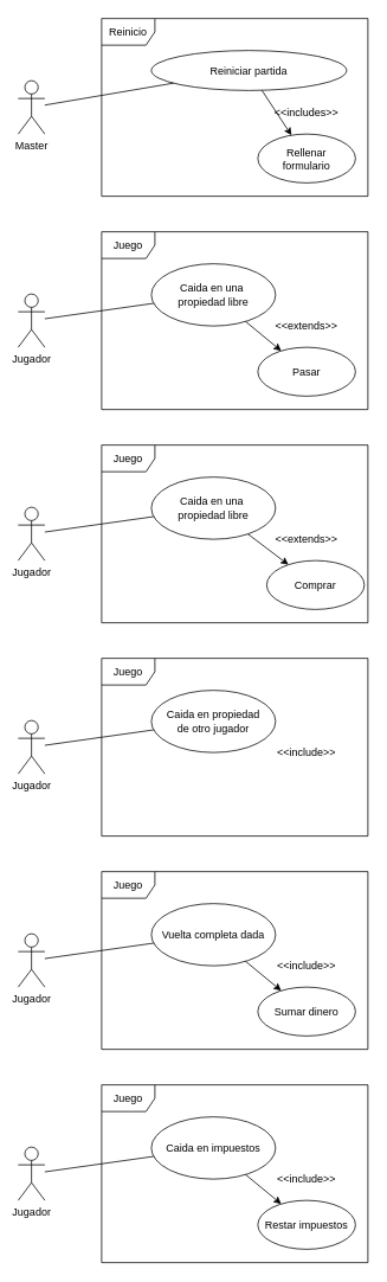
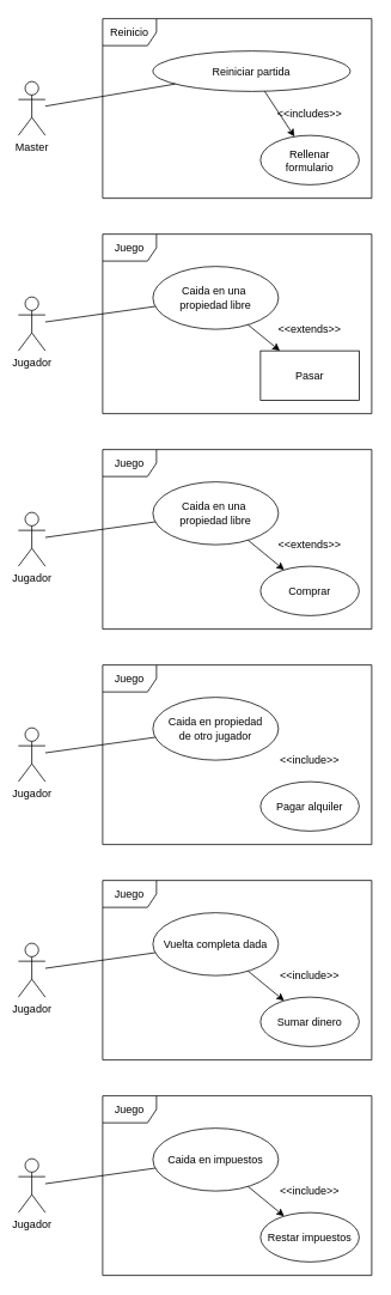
- <mxCell id="20" value="&lt;div&gt;Pasar&lt;/div&gt;" style="ellipse;whiteSpace=wrap;html=1;" vertex="1" parent="1"><mxGeometry x="290" y="390" width="110" height="55" as="geometry" /></mxCell>
+ <mxCell id="20" value="&lt;div&gt;Pasar&lt;/div&gt;" style="whiteSpace=wrap;html=1;rounded=0;" vertex="1" parent="1"><mxGeometry x="290" y="390" width="110" height="55" as="geometry" /></mxCell>
- <mxCell id="13" value="&lt;div&gt;Comprar&lt;/div&gt;" style="ellipse;whiteSpace=wrap;html=1;" vertex="1" parent="1"><mxGeometry x="300" y="630" width="110" height="55" as="geometry" /></mxCell>
+ <mxCell id="13" value="&lt;div&gt;Comprar&lt;/div&gt;" style="ellipse;whiteSpace=wrap;html=1;" vertex="1" parent="1"><mxGeometry x="290" y="630" width="110" height="55" as="geometry" /></mxCell>
+ <mxCell id="28" value="&lt;div&gt;Pagar alquiler&lt;/div&gt;" style="ellipse;whiteSpace=wrap;html=1;" parent="23" vertex="1"><mxGeometry x="270" y="130" width="110" height="55" as="geometry" /></mxCell>
